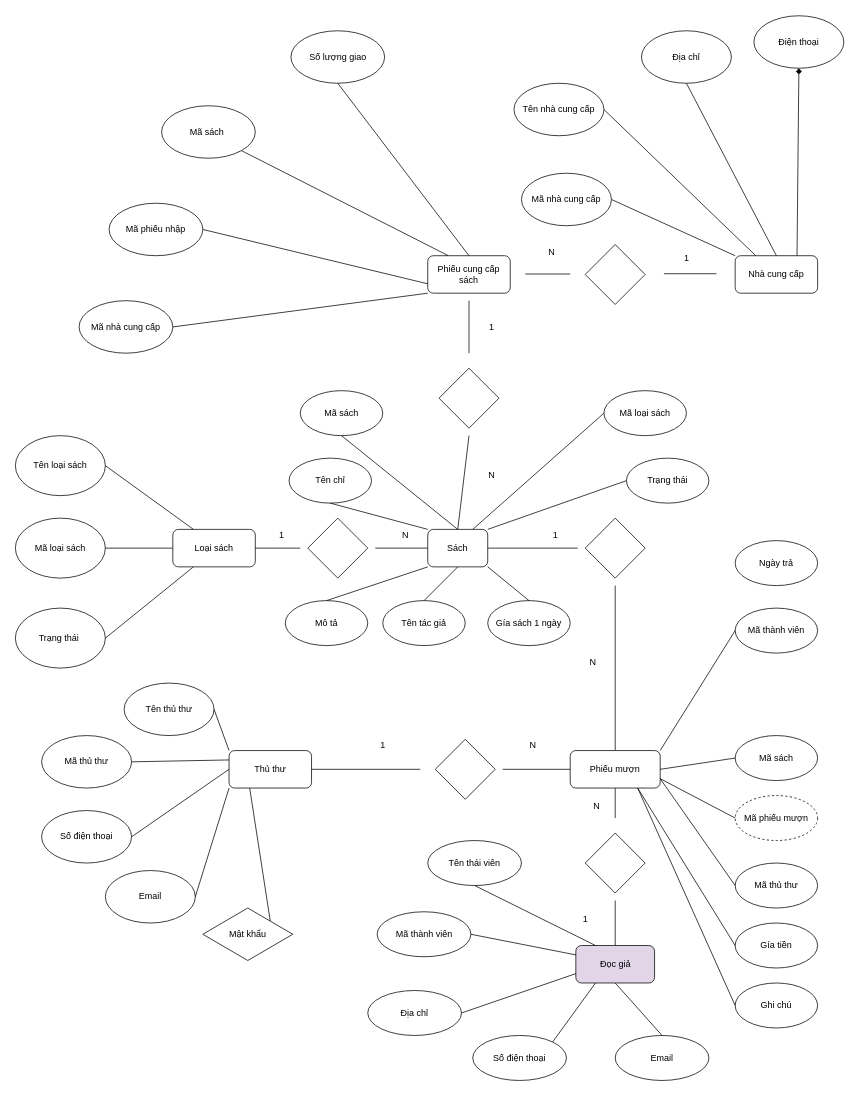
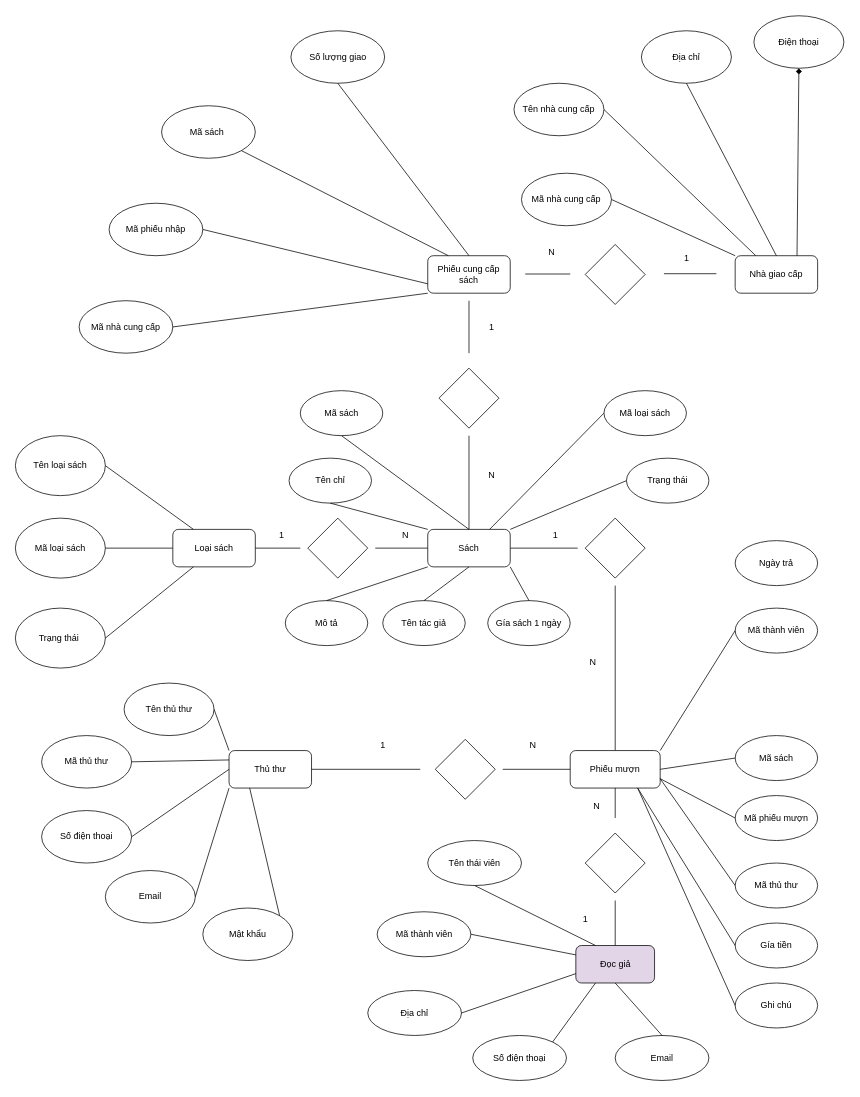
- <mxCell id="94" value="Nhà cung cấp" style="rounded=1;whiteSpace=wrap;html=1;" vertex="1" parent="1"><mxGeometry x="980" y="340" width="110" height="50" as="geometry" /></mxCell>
+ <mxCell id="94" value="Nhà giao cấp" style="rounded=1;whiteSpace=wrap;html=1;" vertex="1" parent="1"><mxGeometry x="980" y="340" width="110" height="50" as="geometry" /></mxCell>
- <mxCell id="9" value="Sách" style="rounded=1;whiteSpace=wrap;html=1;" parent="1" vertex="1"><mxGeometry x="570" y="705" width="80" height="50" as="geometry" /></mxCell>
+ <mxCell id="9" value="Sách" style="rounded=1;whiteSpace=wrap;html=1;" parent="1" vertex="1"><mxGeometry x="570" y="705" width="110" height="50" as="geometry" /></mxCell>
- <mxCell id="36" value="Mã phiếu mượn" style="ellipse;whiteSpace=wrap;html=1;dashed=1;" parent="1" vertex="1"><mxGeometry x="980" y="1060" width="110" height="60" as="geometry" /></mxCell>
+ <mxCell id="36" value="Mã phiếu mượn" style="ellipse;whiteSpace=wrap;html=1;" parent="1" vertex="1"><mxGeometry x="980" y="1060" width="110" height="60" as="geometry" /></mxCell>
- <mxCell id="56" value="Mật khẩu" style="rhombus;whiteSpace=wrap;html=1;" parent="1" vertex="1"><mxGeometry x="270" y="1210" width="120" height="70" as="geometry" /></mxCell>
+ <mxCell id="56" value="Mật khẩu" style="ellipse;whiteSpace=wrap;html=1;" parent="1" vertex="1"><mxGeometry x="270" y="1210" width="120" height="70" as="geometry" /></mxCell>
